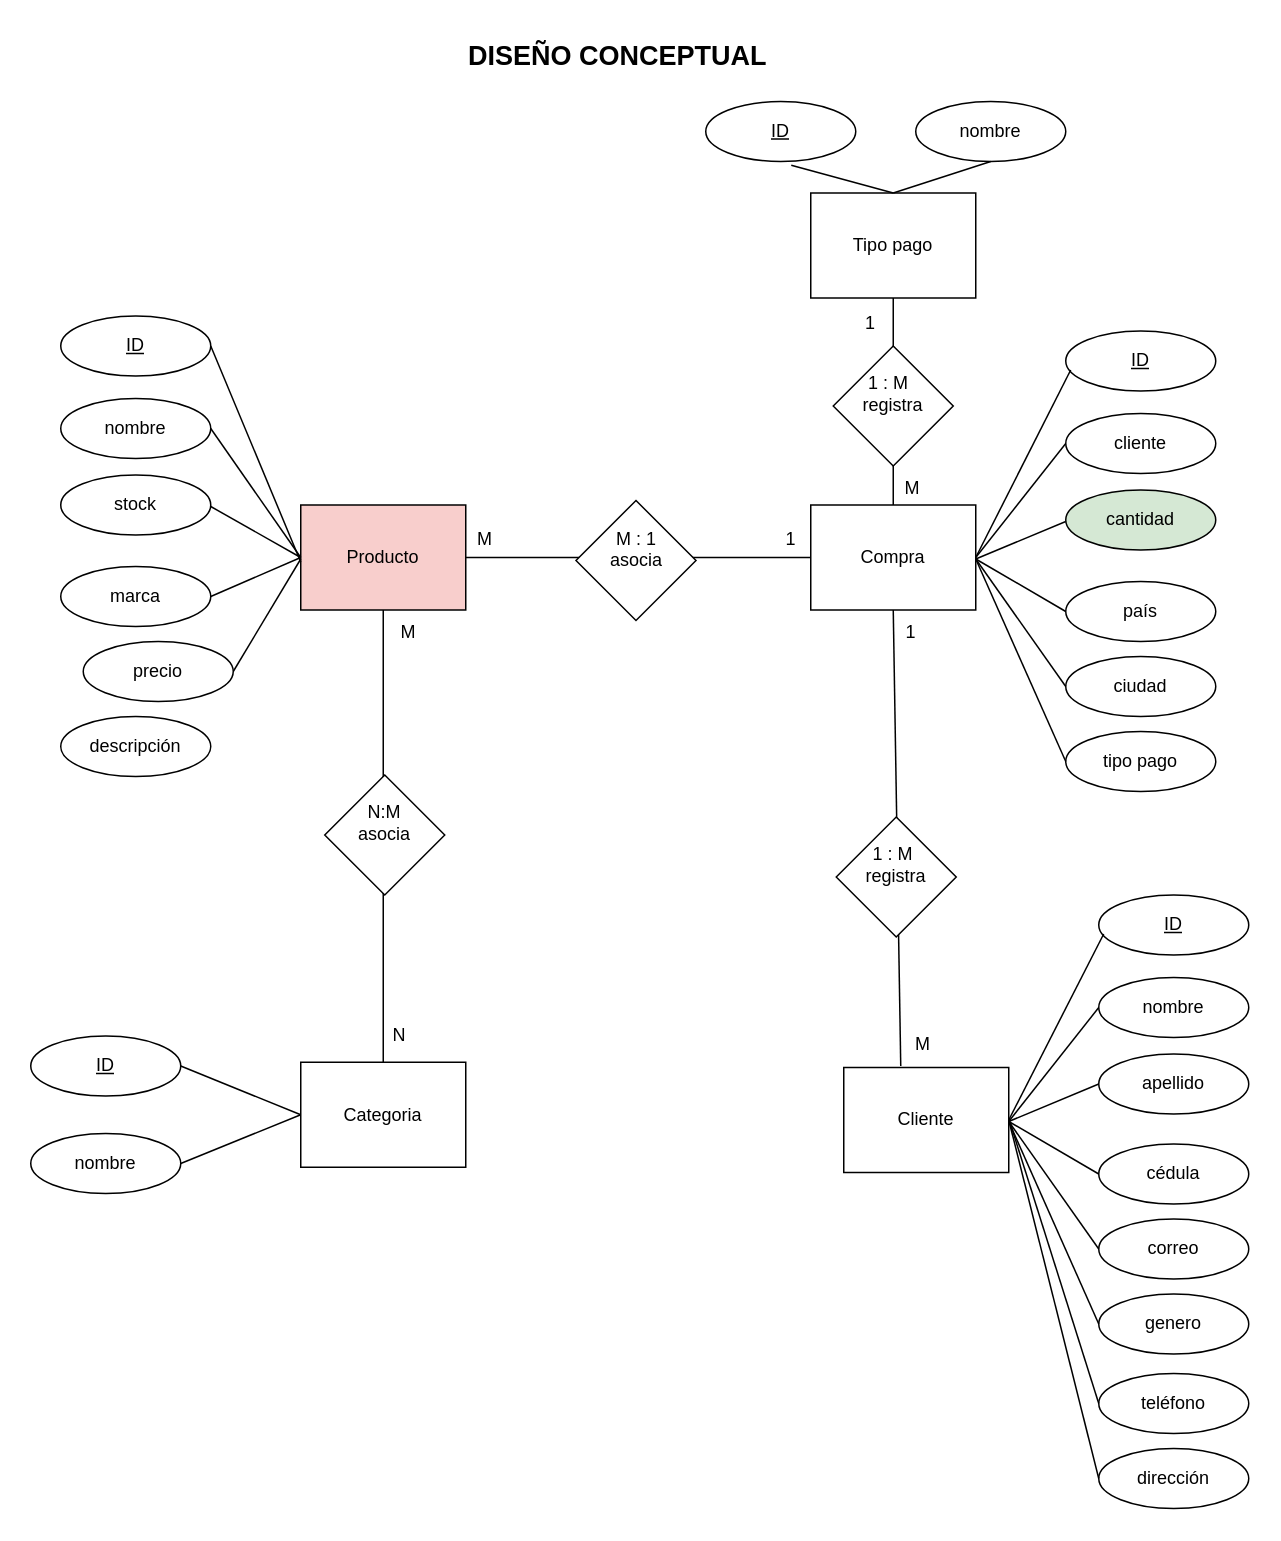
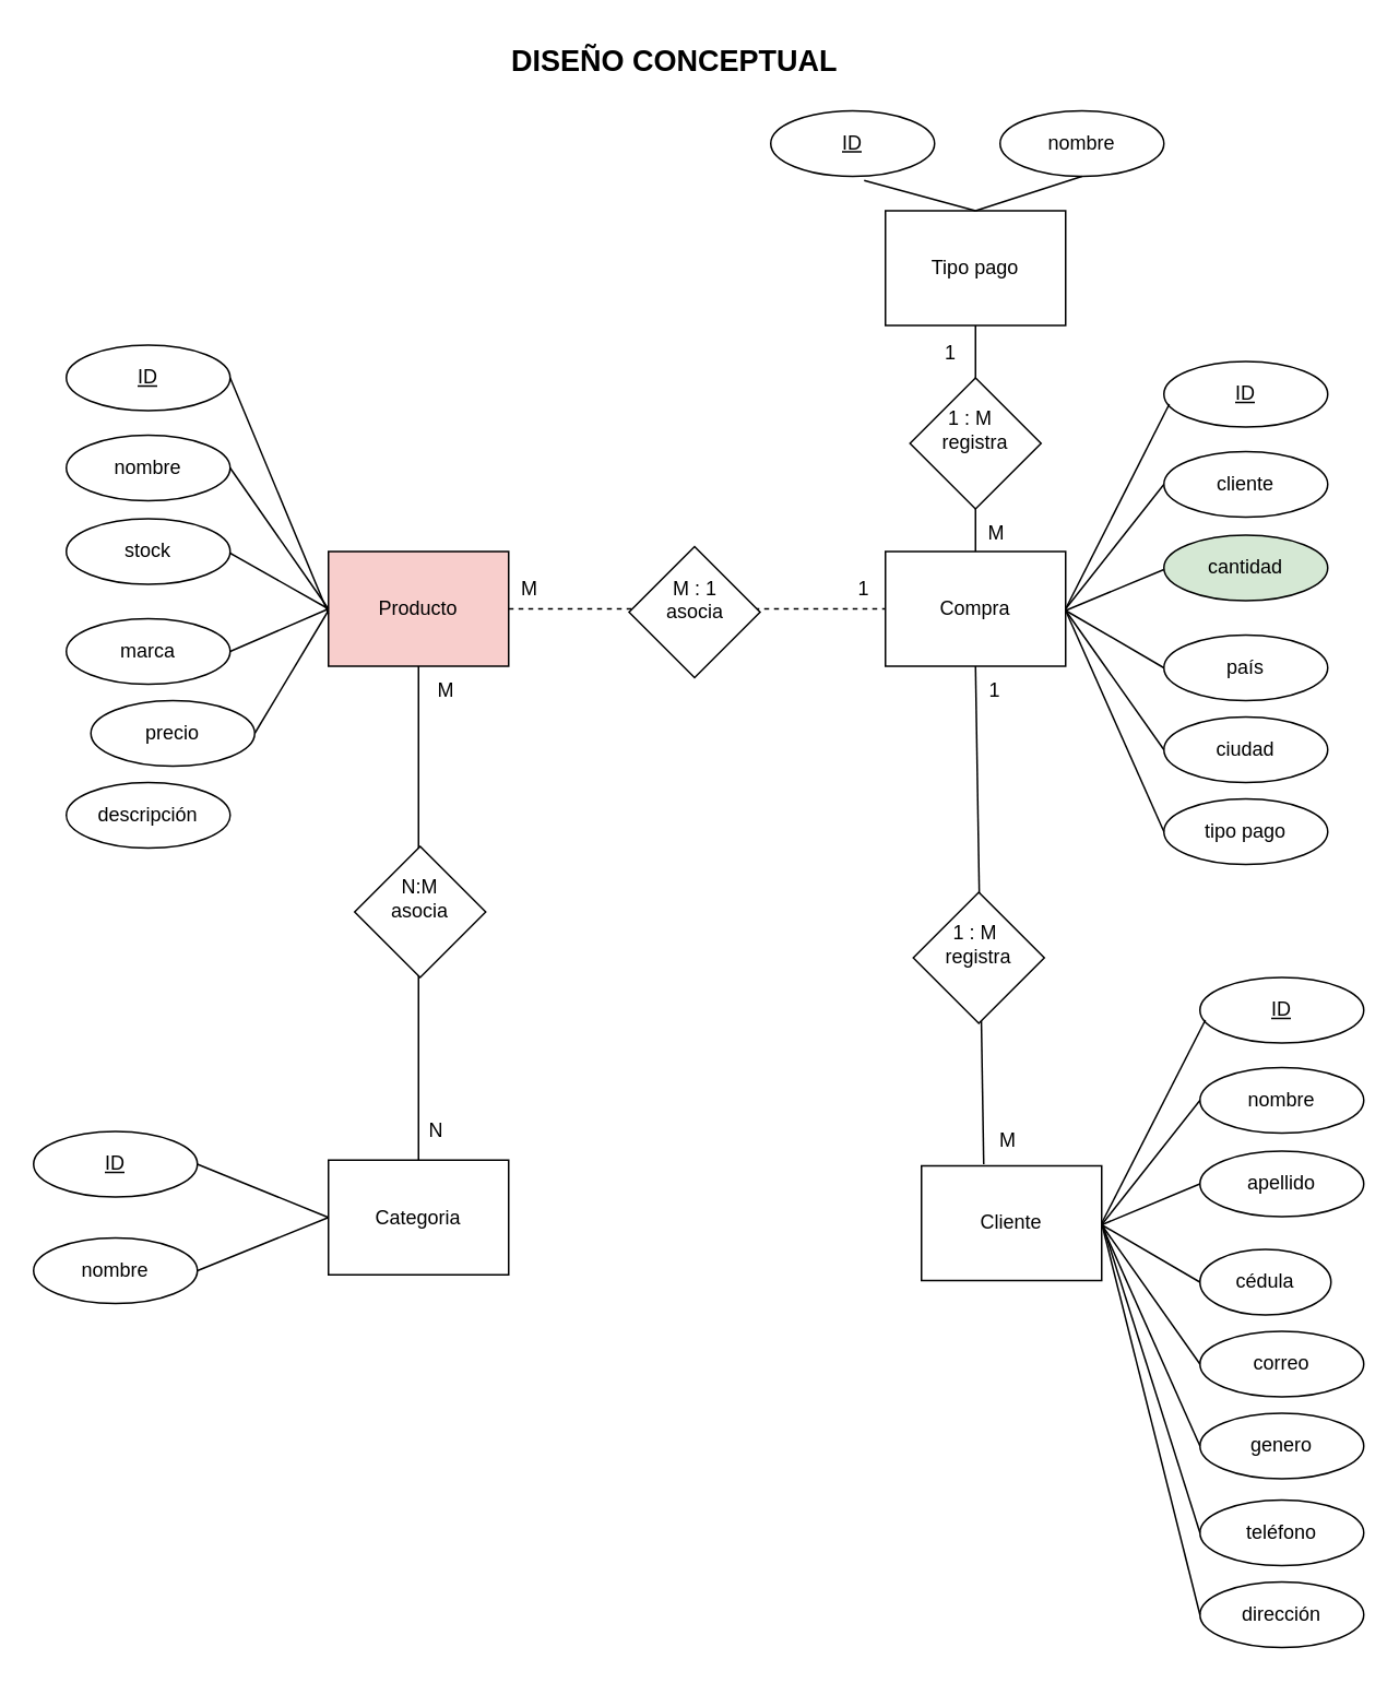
- <mxCell id="69" value="" style="endArrow=none;html=1;rounded=0;entryX=0;entryY=0.5;entryDx=0;entryDy=0;exitX=1;exitY=0.5;exitDx=0;exitDy=0;" parent="1" source="35" target="3" edge="1"><mxGeometry width="50" height="50" relative="1" as="geometry"><mxPoint x="610" y="580" as="sourcePoint" /><mxPoint x="660" y="530" as="targetPoint" /></mxGeometry></mxCell>
+ <mxCell id="69" value="" style="endArrow=none;html=1;rounded=0;entryX=0;entryY=0.5;entryDx=0;entryDy=0;exitX=1;exitY=0.5;exitDx=0;exitDy=0;dashed=1;" parent="1" source="35" target="3" edge="1"><mxGeometry width="50" height="50" relative="1" as="geometry"><mxPoint x="610" y="580" as="sourcePoint" /><mxPoint x="660" y="530" as="targetPoint" /></mxGeometry></mxCell>
- <mxCell id="53" value="cédula" style="ellipse;whiteSpace=wrap;html=1;align=center;" parent="48" vertex="1"><mxGeometry x="170" y="166" width="100" height="40" as="geometry" /></mxCell>
+ <mxCell id="53" value="cédula" style="ellipse;whiteSpace=wrap;html=1;align=center;" parent="48" vertex="1"><mxGeometry x="170" y="166" width="80" height="40" as="geometry" /></mxCell>
